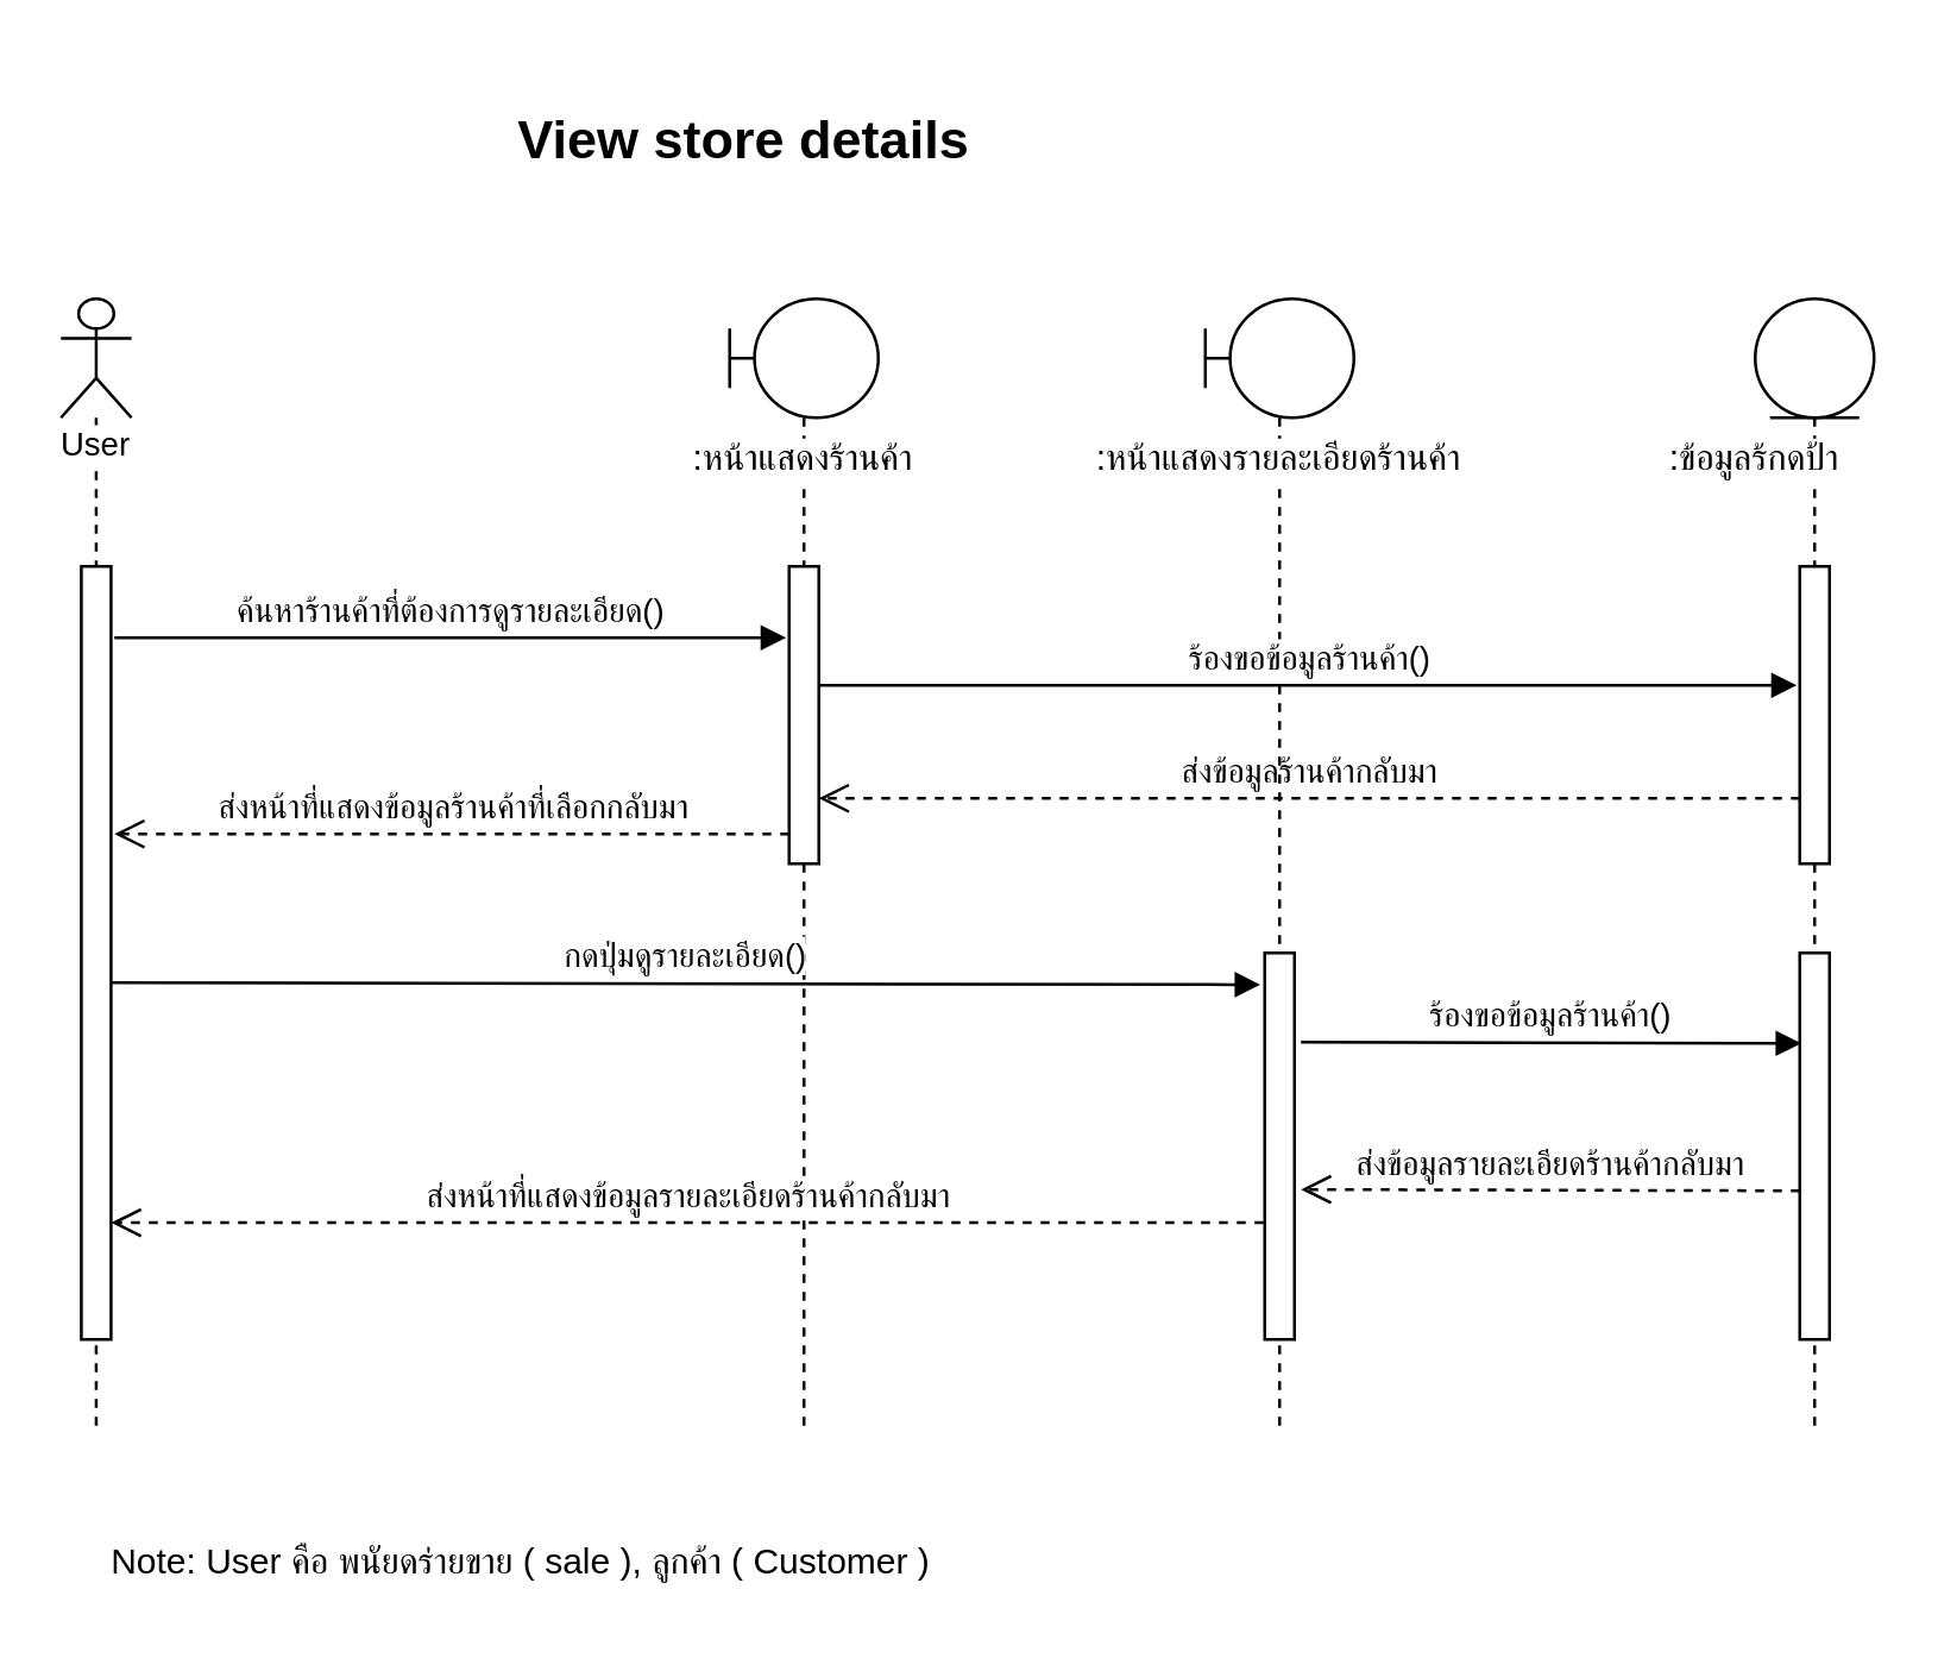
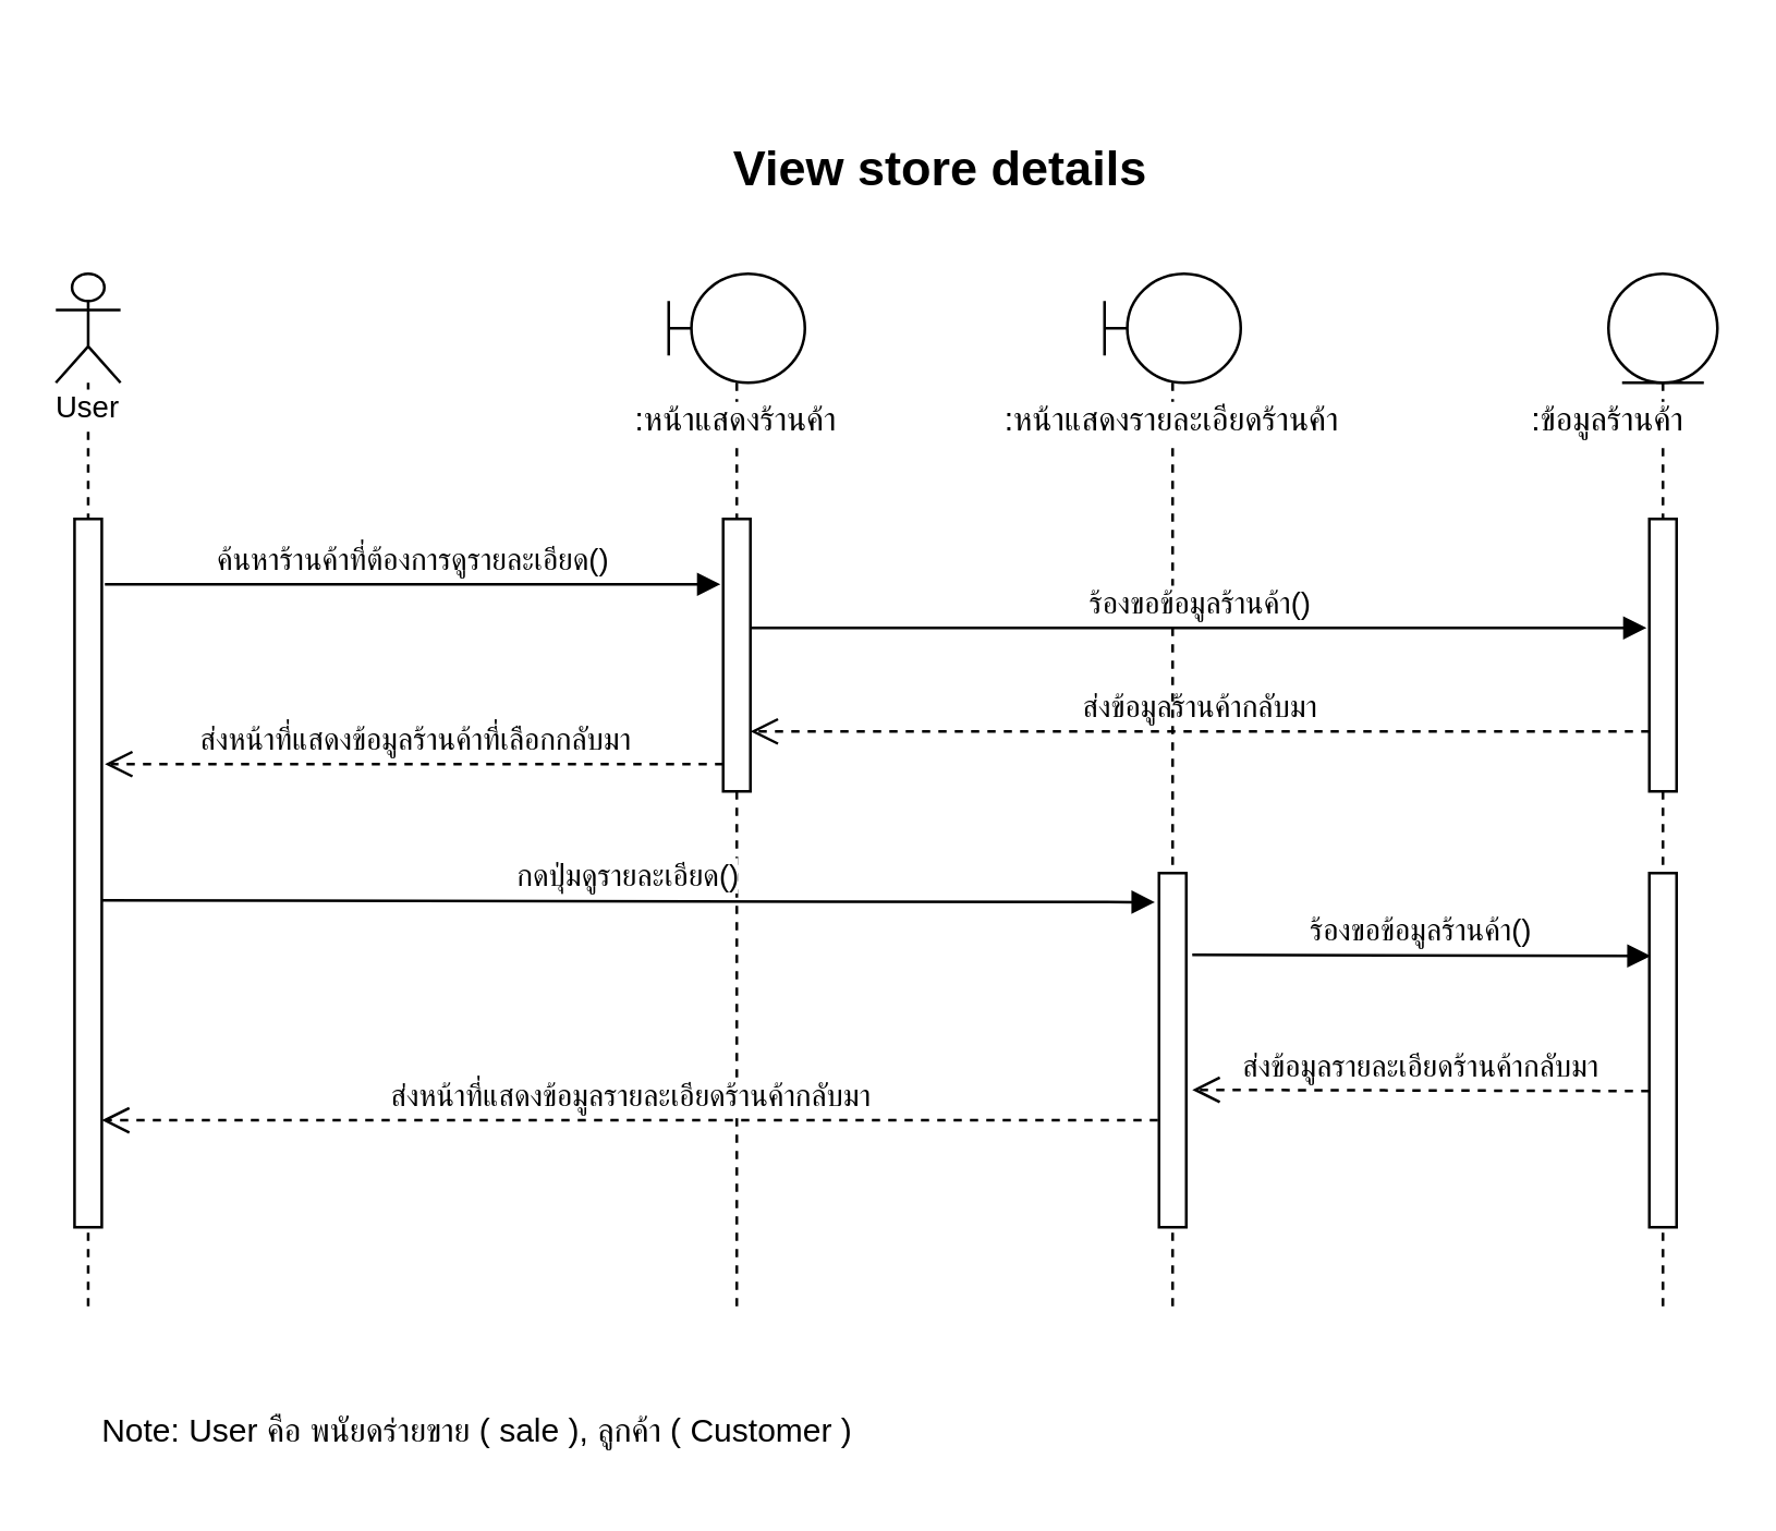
- <mxCell id="2" value="View store details" style="rounded=1;fontStyle=1;fontSize=18;strokeWidth=1;strokeColor=none;fillColor=none;" parent="1" vertex="1"><mxGeometry x="175" y="20" width="150" height="50" as="geometry" /></mxCell>
+ <mxCell id="2" value="View store details" style="rounded=1;fontStyle=1;fontSize=18;strokeWidth=1;strokeColor=none;fillColor=none;" parent="1" vertex="1"><mxGeometry x="270" y="35" width="150" height="50" as="geometry" /></mxCell>
- <mxCell id="13" value=":ข้อมูลร้กดป้า" style="text;align=center;fontStyle=0;verticalAlign=middle;spacingLeft=3;spacingRight=3;strokeColor=none;rotatable=0;points=[[0,0.5],[1,0.5]];portConstraint=eastwest;labelBackgroundColor=#ffffff;" parent="1" vertex="1"><mxGeometry x="550" y="140" width="80" height="26" as="geometry" /></mxCell>
+ <mxCell id="13" value=":ข้อมูลร้านค้า" style="text;align=center;fontStyle=0;verticalAlign=middle;spacingLeft=3;spacingRight=3;strokeColor=none;rotatable=0;points=[[0,0.5],[1,0.5]];portConstraint=eastwest;labelBackgroundColor=#ffffff;" parent="1" vertex="1"><mxGeometry x="550" y="140" width="80" height="26" as="geometry" /></mxCell>
